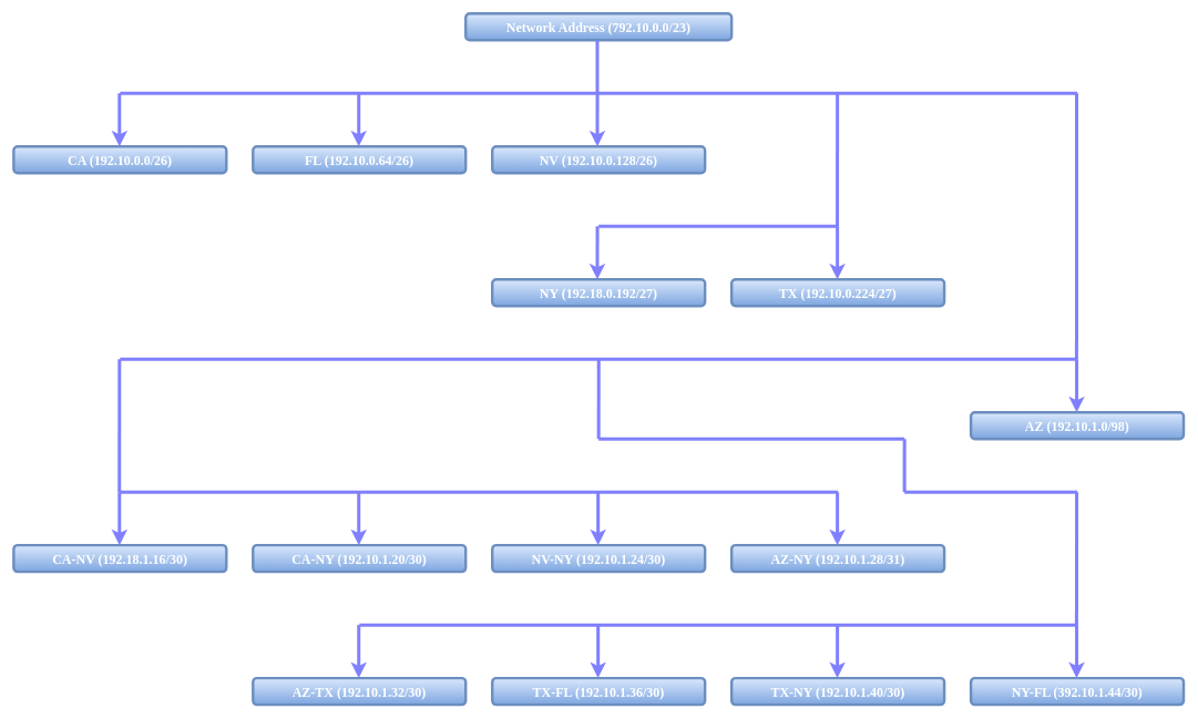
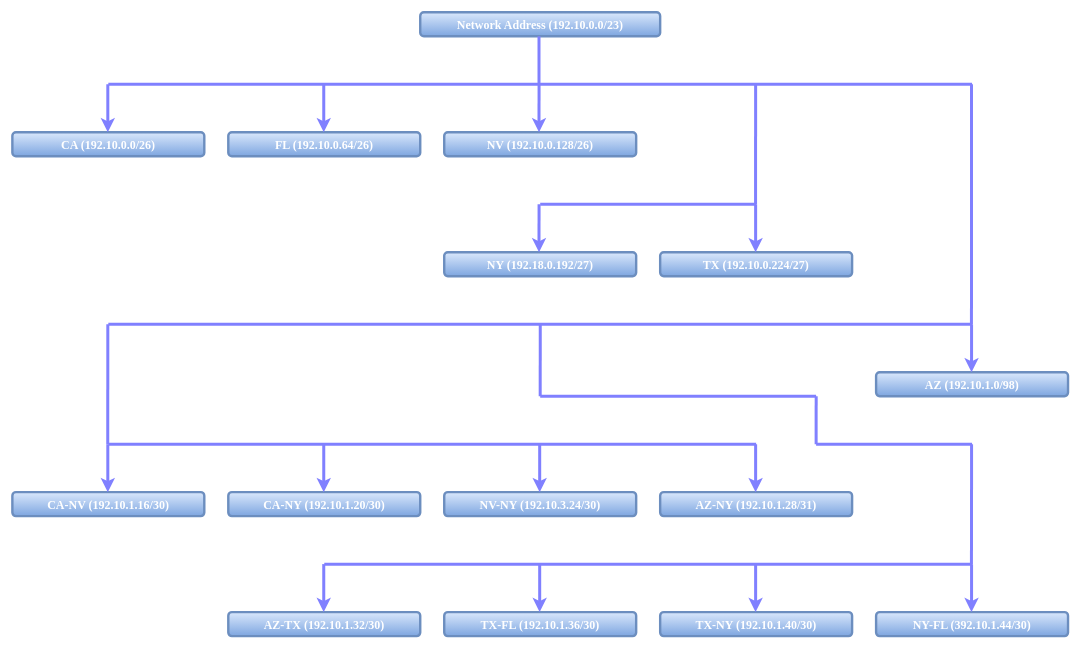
- <mxCell id="3" value="Network Address (792.10.0.0/23)" style="rounded=1;whiteSpace=wrap;html=1;fillColor=#dae8fc;strokeColor=#6c8ebf;gradientColor=#7ea6e0;strokeWidth=4;fontFamily=Comic Sans MS;fontStyle=1;fontColor=#ffffff;fontSize=20;" parent="1" vertex="1"><mxGeometry x="700" y="20" width="400" height="40" as="geometry" /></mxCell>
+ <mxCell id="3" value="Network Address (192.10.0.0/23)" style="rounded=1;whiteSpace=wrap;html=1;fillColor=#dae8fc;strokeColor=#6c8ebf;gradientColor=#7ea6e0;strokeWidth=4;fontFamily=Comic Sans MS;fontStyle=1;fontColor=#ffffff;fontSize=20;" parent="1" vertex="1"><mxGeometry x="700" y="20" width="400" height="40" as="geometry" /></mxCell>
- <mxCell id="9" value="CA-NV (192.18.1.16/30)" style="rounded=1;whiteSpace=wrap;html=1;fillColor=#dae8fc;strokeColor=#6c8ebf;gradientColor=#7ea6e0;strokeWidth=4;fontFamily=Comic Sans MS;fontStyle=1;fontColor=#ffffff;fontSize=20;" parent="1" vertex="1"><mxGeometry x="20" y="820" width="320" height="40" as="geometry" /></mxCell>
+ <mxCell id="9" value="CA-NV (192.10.1.16/30)" style="rounded=1;whiteSpace=wrap;html=1;fillColor=#dae8fc;strokeColor=#6c8ebf;gradientColor=#7ea6e0;strokeWidth=4;fontFamily=Comic Sans MS;fontStyle=1;fontColor=#ffffff;fontSize=20;" parent="1" vertex="1"><mxGeometry x="20" y="820" width="320" height="40" as="geometry" /></mxCell>
- <mxCell id="11" value="NV-NY (192.10.1.24/30)" style="rounded=1;whiteSpace=wrap;html=1;fillColor=#dae8fc;strokeColor=#6c8ebf;gradientColor=#7ea6e0;strokeWidth=4;fontFamily=Comic Sans MS;fontStyle=1;fontColor=#ffffff;fontSize=20;" parent="1" vertex="1"><mxGeometry x="740" y="820" width="320" height="40" as="geometry" /></mxCell>
+ <mxCell id="11" value="NV-NY (192.10.3.24/30)" style="rounded=1;whiteSpace=wrap;html=1;fillColor=#dae8fc;strokeColor=#6c8ebf;gradientColor=#7ea6e0;strokeWidth=4;fontFamily=Comic Sans MS;fontStyle=1;fontColor=#ffffff;fontSize=20;" parent="1" vertex="1"><mxGeometry x="740" y="820" width="320" height="40" as="geometry" /></mxCell>
